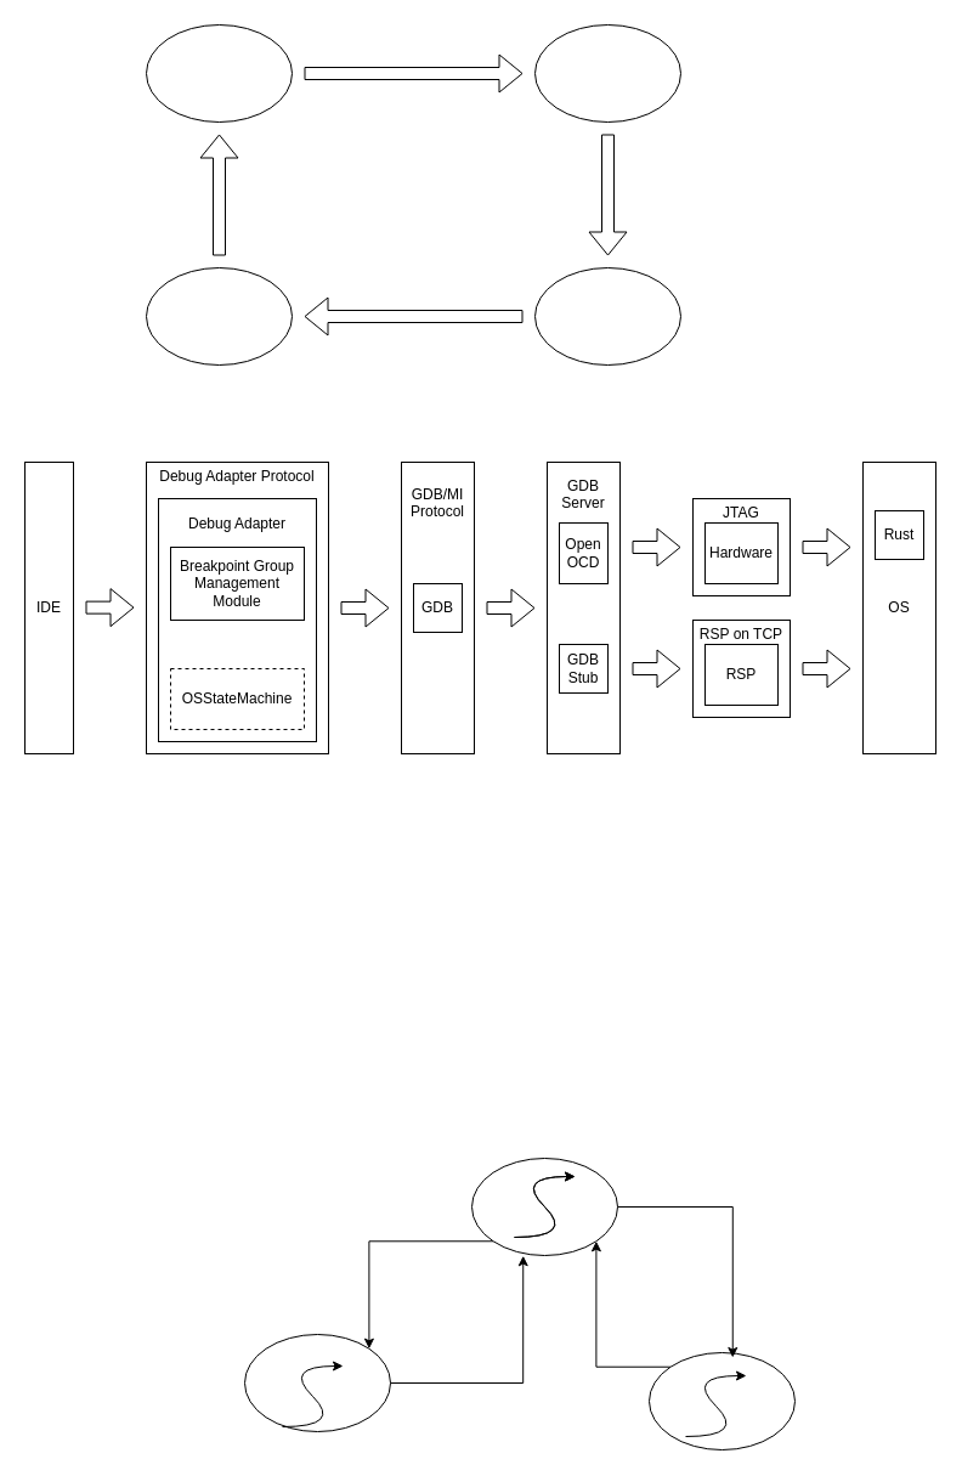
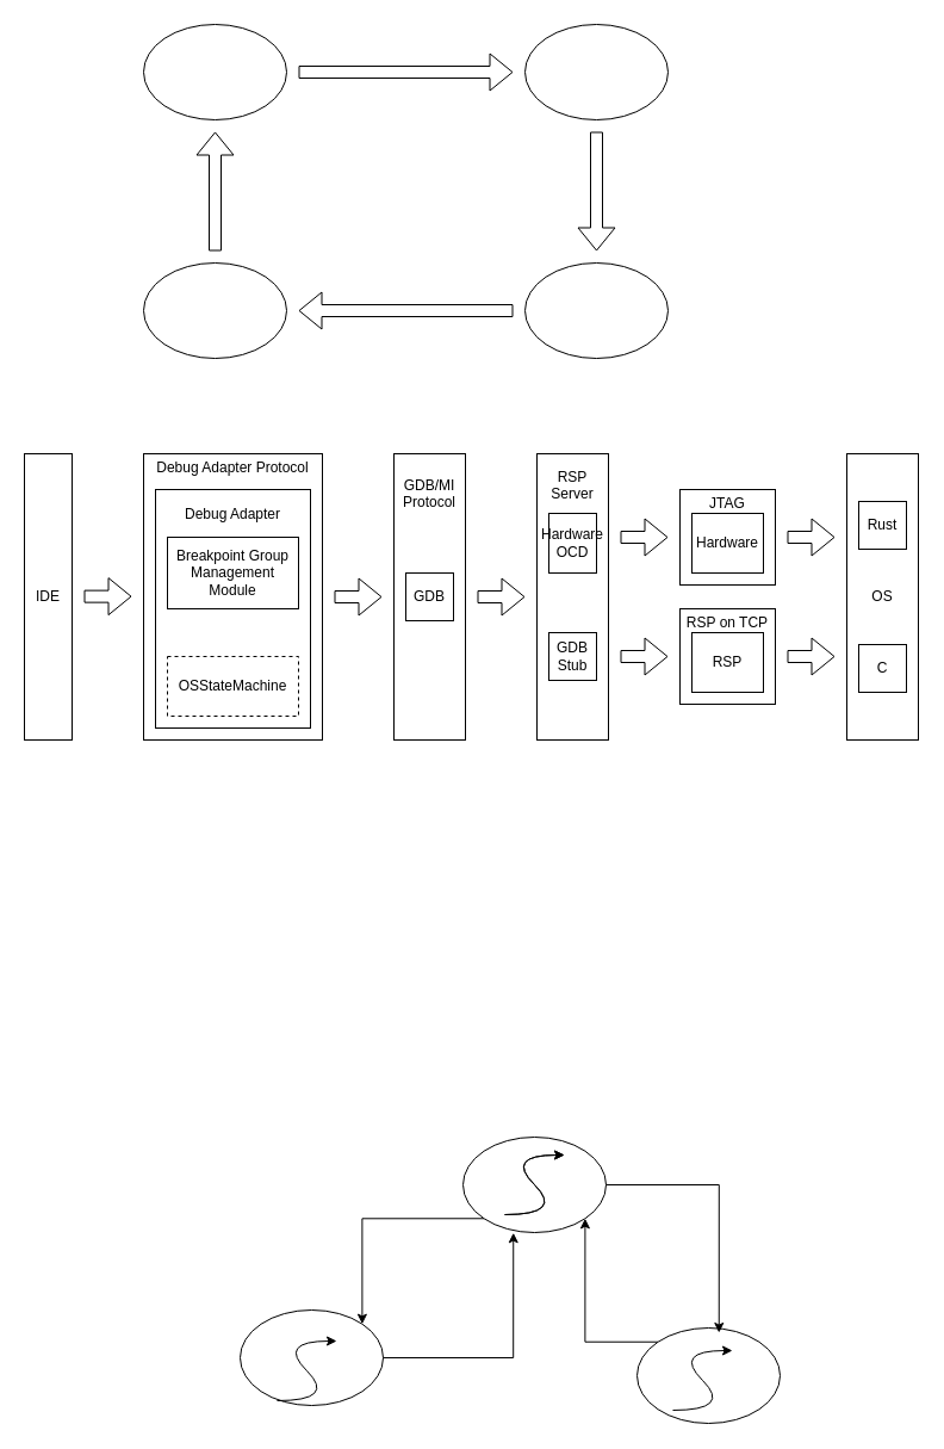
- <mxCell id="14" value="Open&lt;div&gt;OCD&lt;/div&gt;" style="rounded=0;whiteSpace=wrap;html=1;" vertex="1" parent="1"><mxGeometry x="460" y="430" width="40" height="50" as="geometry" /></mxCell>
+ <mxCell id="14" value="Hardware&lt;div&gt;OCD&lt;/div&gt;" style="rounded=0;whiteSpace=wrap;html=1;" vertex="1" parent="1"><mxGeometry x="460" y="430" width="40" height="50" as="geometry" /></mxCell>
- <mxCell id="2" value="GDB Server&lt;div&gt;&lt;br&gt;&lt;/div&gt;&lt;div&gt;&lt;br&gt;&lt;/div&gt;&lt;div&gt;&lt;br&gt;&lt;/div&gt;&lt;div&gt;&lt;br&gt;&lt;/div&gt;&lt;div&gt;&lt;br&gt;&lt;/div&gt;&lt;div&gt;&lt;br&gt;&lt;/div&gt;&lt;div&gt;&lt;br&gt;&lt;/div&gt;&lt;div&gt;&lt;br&gt;&lt;/div&gt;&lt;div&gt;&lt;br&gt;&lt;/div&gt;&lt;div&gt;&lt;br&gt;&lt;/div&gt;&lt;div&gt;&lt;br&gt;&lt;/div&gt;&lt;div&gt;&lt;br&gt;&lt;/div&gt;&lt;div&gt;&lt;br&gt;&lt;/div&gt;" style="whiteSpace=wrap;html=1;" vertex="1" parent="1"><mxGeometry x="450" y="380" width="60" height="240" as="geometry" /></mxCell>
+ <mxCell id="2" value="RSP Server&lt;div&gt;&lt;br&gt;&lt;/div&gt;&lt;div&gt;&lt;br&gt;&lt;/div&gt;&lt;div&gt;&lt;br&gt;&lt;/div&gt;&lt;div&gt;&lt;br&gt;&lt;/div&gt;&lt;div&gt;&lt;br&gt;&lt;/div&gt;&lt;div&gt;&lt;br&gt;&lt;/div&gt;&lt;div&gt;&lt;br&gt;&lt;/div&gt;&lt;div&gt;&lt;br&gt;&lt;/div&gt;&lt;div&gt;&lt;br&gt;&lt;/div&gt;&lt;div&gt;&lt;br&gt;&lt;/div&gt;&lt;div&gt;&lt;br&gt;&lt;/div&gt;&lt;div&gt;&lt;br&gt;&lt;/div&gt;&lt;div&gt;&lt;br&gt;&lt;/div&gt;" style="whiteSpace=wrap;html=1;" vertex="1" parent="1"><mxGeometry x="450" y="380" width="60" height="240" as="geometry" /></mxCell>
+ <mxCell id="21" value="C" style="whiteSpace=wrap;html=1;" vertex="1" parent="1"><mxGeometry x="720" y="540" width="40" height="40" as="geometry" /></mxCell>
